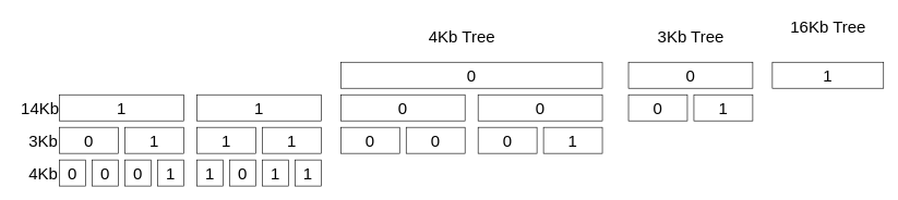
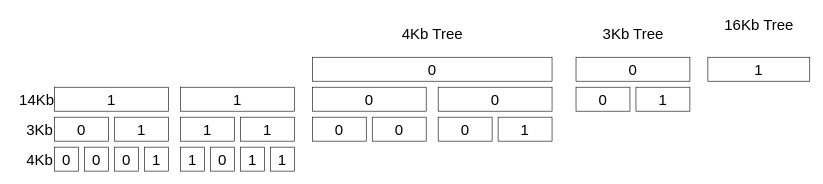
- <mxCell id="23" value="4Kb Tree" style="text;html=1;align=center;verticalAlign=middle;resizable=0;points=[];autosize=1;strokeColor=none;fillColor=none;fontSize=25;" vertex="1" parent="1"><mxGeometry x="645" y="35" width="120" height="40" as="geometry" /></mxCell>
+ <mxCell id="23" value="4Kb Tree" style="text;html=1;align=center;verticalAlign=middle;resizable=0;points=[];autosize=1;strokeColor=none;fillColor=none;fontSize=25;" vertex="1" parent="1"><mxGeometry x="660" y="35" width="120" height="40" as="geometry" /></mxCell>
